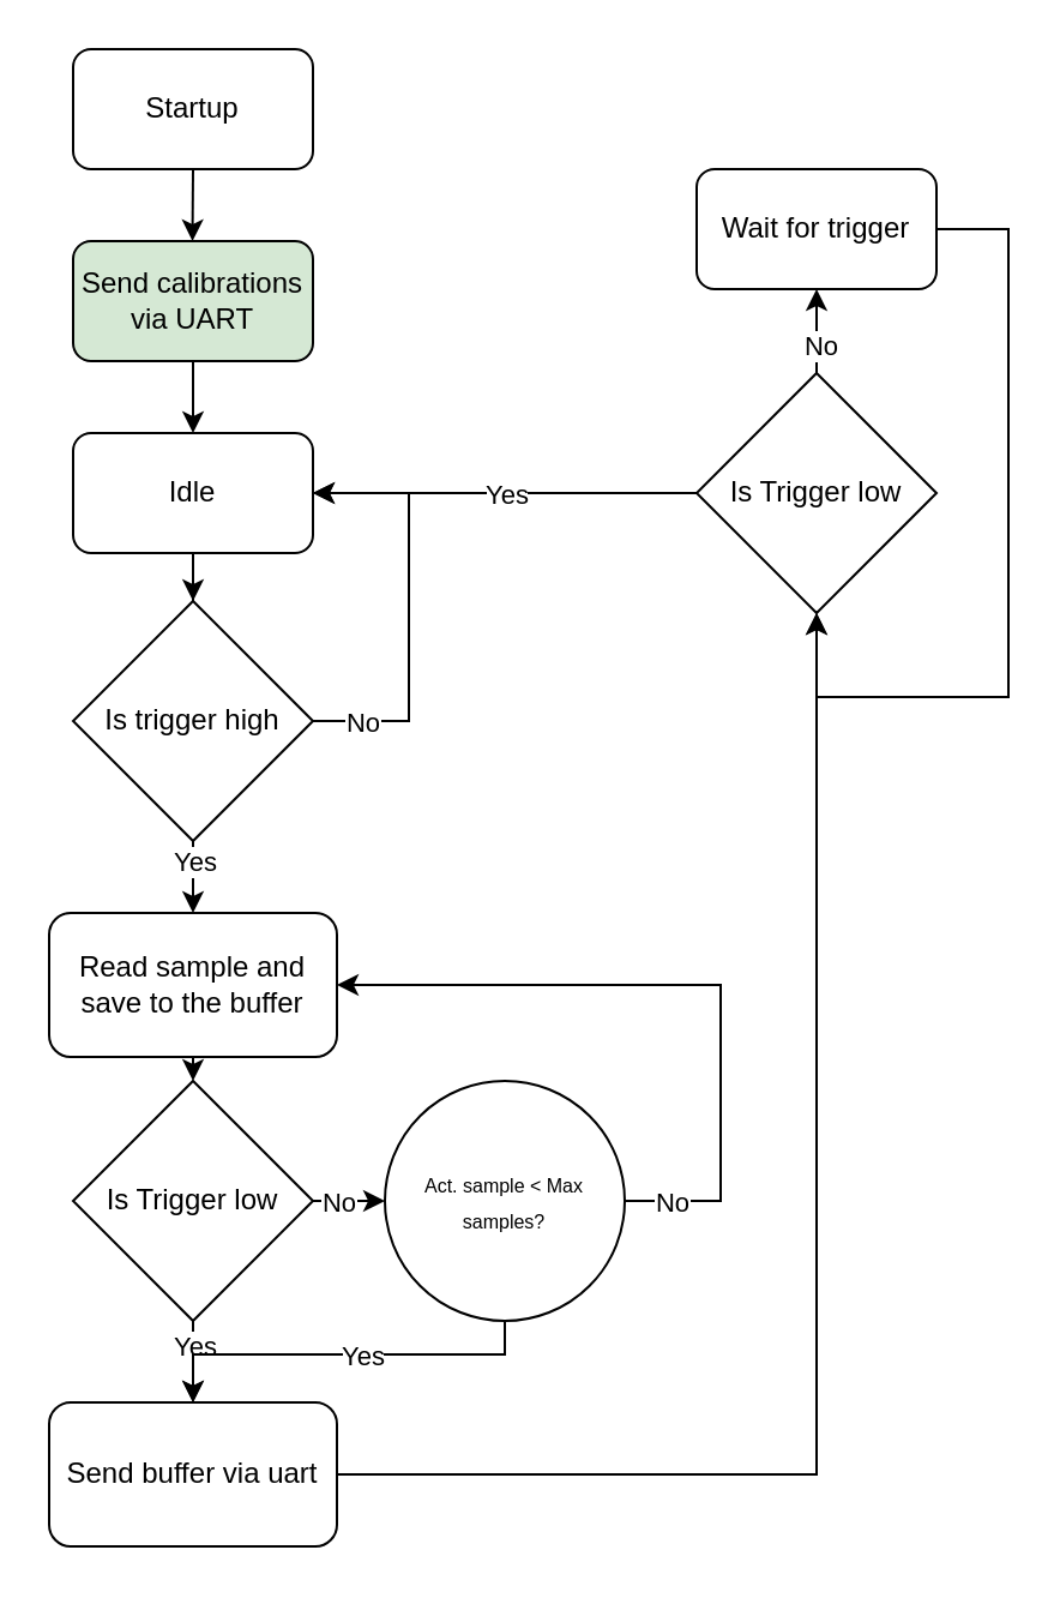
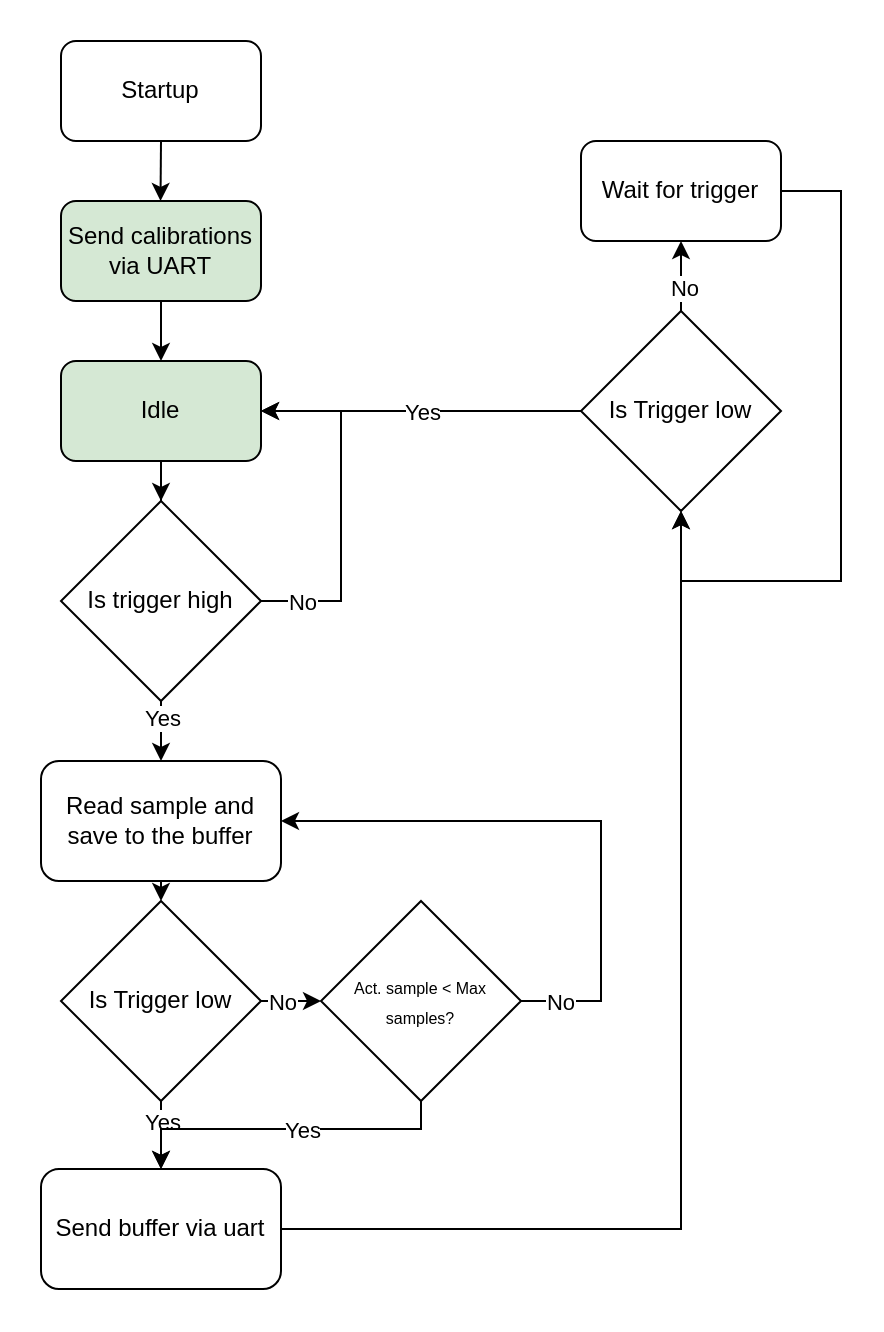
- <mxCell id="3" value="&lt;div&gt;Idle&lt;/div&gt;" style="rounded=1;whiteSpace=wrap;html=1;" vertex="1" parent="1"><mxGeometry x="30" y="180" width="100" height="50" as="geometry" /></mxCell>
+ <mxCell id="3" value="&lt;div&gt;Idle&lt;/div&gt;" style="rounded=1;whiteSpace=wrap;html=1;fillColor=#d5e8d4;" vertex="1" parent="1"><mxGeometry x="30" y="180" width="100" height="50" as="geometry" /></mxCell>
- <mxCell id="20" value="&lt;font style=&quot;font-size: 8px;&quot;&gt;Act. sample &amp;lt; Max samples?&lt;/font&gt;" style="ellipse;whiteSpace=wrap;html=1;" vertex="1" parent="1"><mxGeometry x="160" y="450" width="100" height="100" as="geometry" /></mxCell>
+ <mxCell id="20" value="&lt;font style=&quot;font-size: 8px;&quot;&gt;Act. sample &amp;lt; Max samples?&lt;/font&gt;" style="rhombus;whiteSpace=wrap;html=1;" vertex="1" parent="1"><mxGeometry x="160" y="450" width="100" height="100" as="geometry" /></mxCell>
